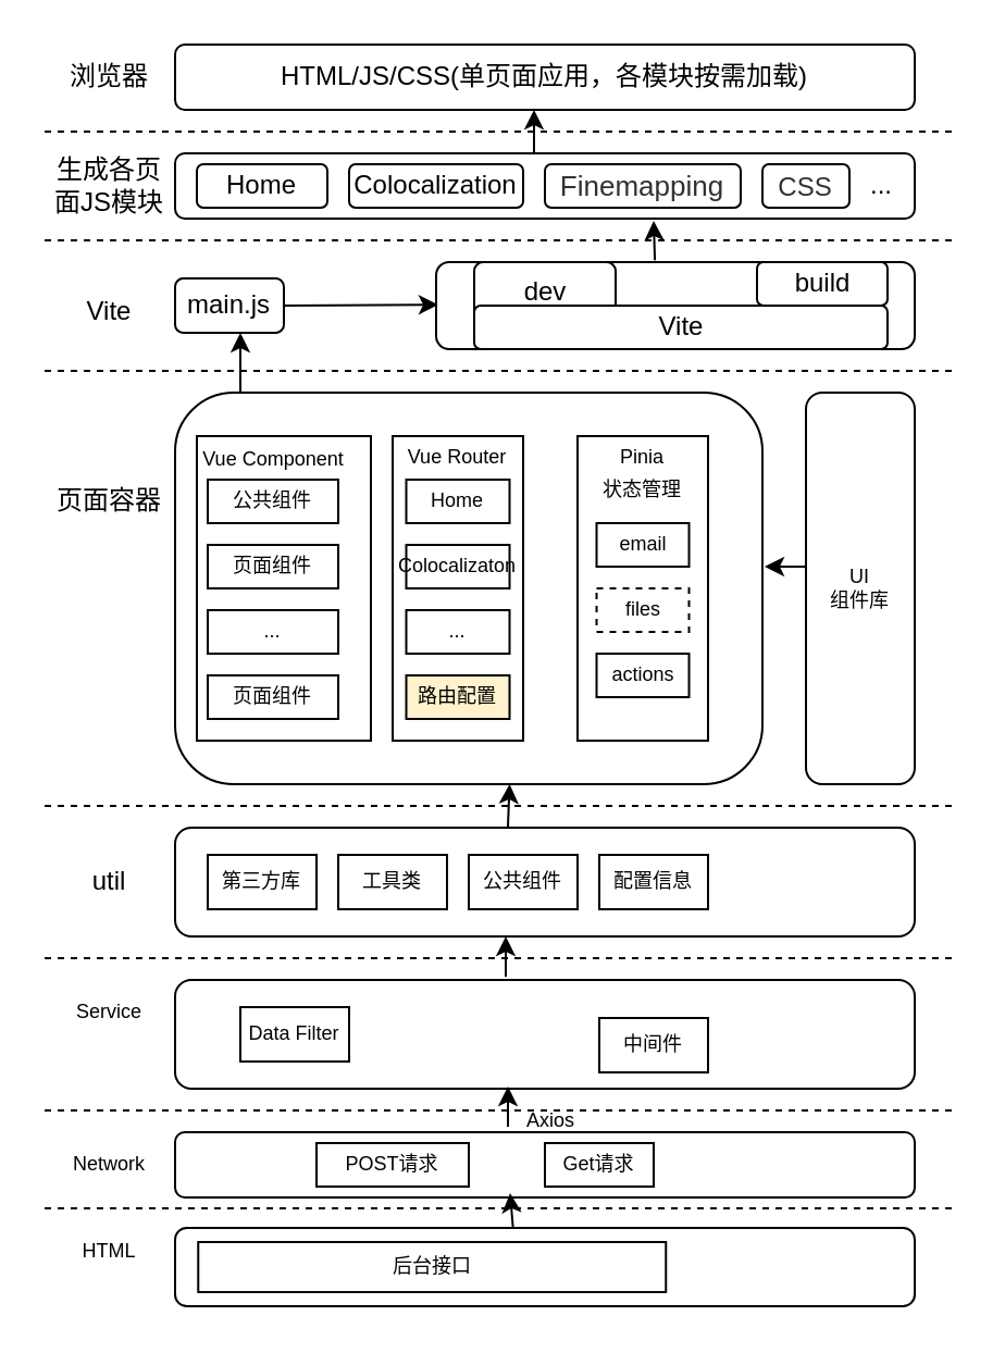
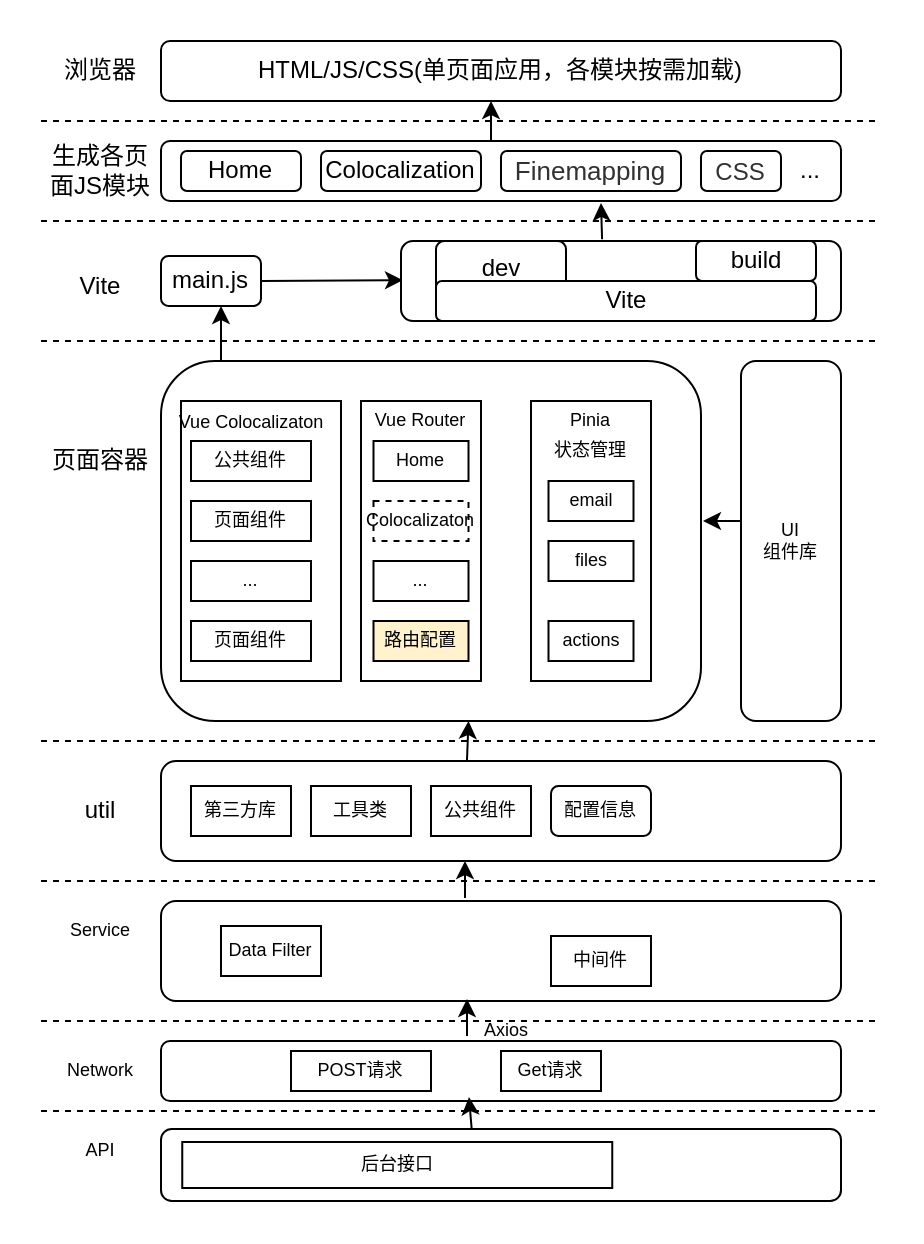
- <mxCell id="25" value="&lt;font style=&quot;font-size: 9px;&quot;&gt;Vue Component&lt;/font&gt;" style="text;html=1;strokeColor=none;fillColor=none;align=center;verticalAlign=middle;whiteSpace=wrap;rounded=0;fontSize=12;fontColor=#000000;" parent="1" vertex="1"><mxGeometry x="67.5" y="195" width="115" height="30" as="geometry" /></mxCell>
+ <mxCell id="25" value="&lt;font style=&quot;font-size: 9px;&quot;&gt;Vue Colocalizaton&lt;/font&gt;" style="text;html=1;strokeColor=none;fillColor=none;align=center;verticalAlign=middle;whiteSpace=wrap;rounded=0;fontSize=12;fontColor=#000000;" parent="1" vertex="1"><mxGeometry x="67.5" y="195" width="115" height="30" as="geometry" /></mxCell>
- <mxCell id="33" value="Colocalizaton" style="rounded=0;whiteSpace=wrap;html=1;strokeColor=#000000;fontSize=9;fontColor=#000000;fillColor=#FFFFFF;" parent="1" vertex="1"><mxGeometry x="186.25" y="250" width="47.5" height="20" as="geometry" /></mxCell>
+ <mxCell id="33" value="Colocalizaton" style="rounded=0;whiteSpace=wrap;html=1;strokeColor=#000000;fontSize=9;fontColor=#000000;fillColor=#FFFFFF;dashed=1;" parent="1" vertex="1"><mxGeometry x="186.25" y="250" width="47.5" height="20" as="geometry" /></mxCell>
- <mxCell id="40" value="files" style="rounded=0;whiteSpace=wrap;html=1;strokeColor=#000000;fontSize=9;fontColor=#000000;fillColor=#FFFFFF;dashed=1;" parent="1" vertex="1"><mxGeometry x="273.75" y="270" width="42.5" height="20" as="geometry" /></mxCell>
+ <mxCell id="40" value="files" style="rounded=0;whiteSpace=wrap;html=1;strokeColor=#000000;fontSize=9;fontColor=#000000;fillColor=#FFFFFF;" parent="1" vertex="1"><mxGeometry x="273.75" y="270" width="42.5" height="20" as="geometry" /></mxCell>
- <mxCell id="41" value="actions" style="rounded=0;whiteSpace=wrap;html=1;strokeColor=#000000;fontSize=9;fontColor=#000000;fillColor=#FFFFFF;" parent="1" vertex="1"><mxGeometry x="273.75" y="300" width="42.5" height="20" as="geometry" /></mxCell>
+ <mxCell id="41" value="actions" style="rounded=0;whiteSpace=wrap;html=1;strokeColor=#000000;fontSize=9;fontColor=#000000;fillColor=#FFFFFF;" parent="1" vertex="1"><mxGeometry x="273.75" y="310" width="42.5" height="20" as="geometry" /></mxCell>
- <mxCell id="51" value="配置信息" style="rounded=0;whiteSpace=wrap;html=1;strokeColor=#000000;fontSize=9;fontColor=#000000;fillColor=#FFFFFF;" parent="1" vertex="1"><mxGeometry x="275" y="392.5" width="50" height="25" as="geometry" /></mxCell>
+ <mxCell id="51" value="配置信息" style="whiteSpace=wrap;html=1;strokeColor=#000000;fontSize=9;fontColor=#000000;fillColor=#FFFFFF;rounded=1;" parent="1" vertex="1"><mxGeometry x="275" y="392.5" width="50" height="25" as="geometry" /></mxCell>
- <mxCell id="67" value="HTML" style="text;html=1;strokeColor=none;fillColor=none;align=center;verticalAlign=middle;whiteSpace=wrap;rounded=0;fontSize=9;fontColor=#000000;" parent="1" vertex="1"><mxGeometry x="20" y="560" width="60" height="30" as="geometry" /></mxCell>
+ <mxCell id="67" value="API" style="text;html=1;strokeColor=none;fillColor=none;align=center;verticalAlign=middle;whiteSpace=wrap;rounded=0;fontSize=9;fontColor=#000000;" parent="1" vertex="1"><mxGeometry x="20" y="560" width="60" height="30" as="geometry" /></mxCell>
